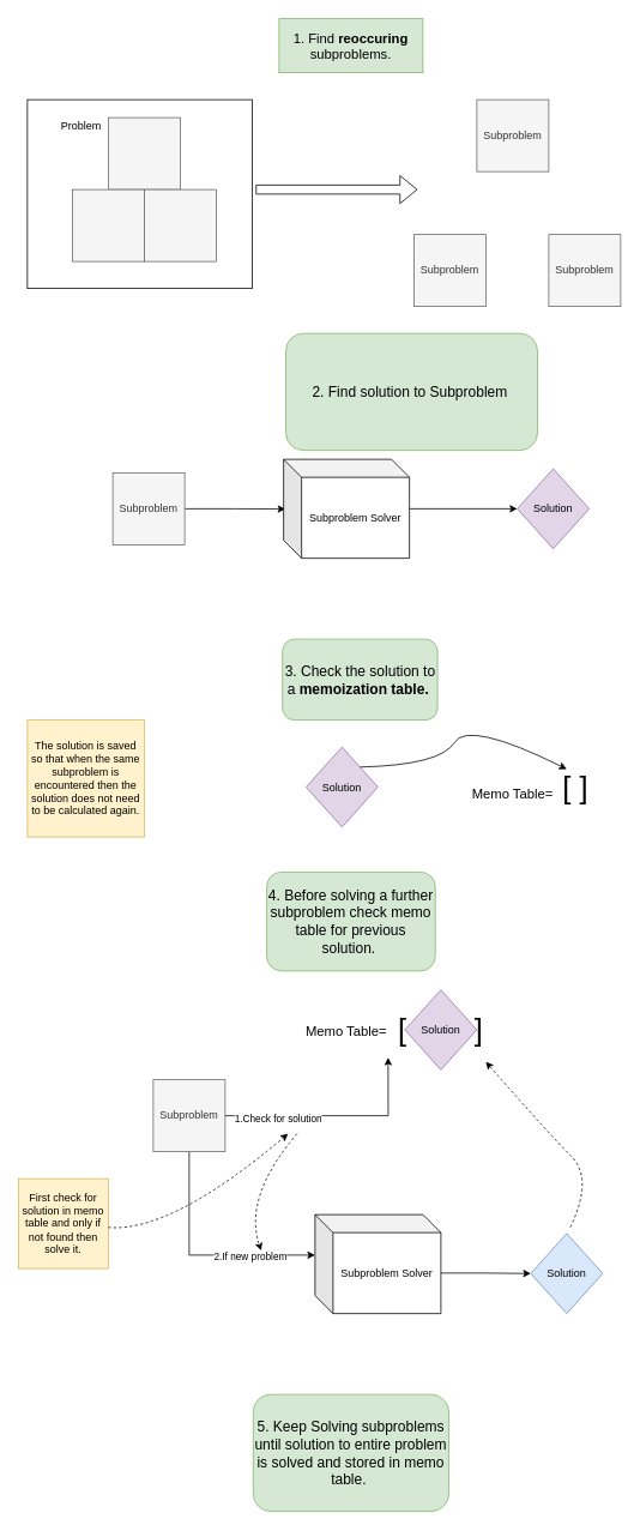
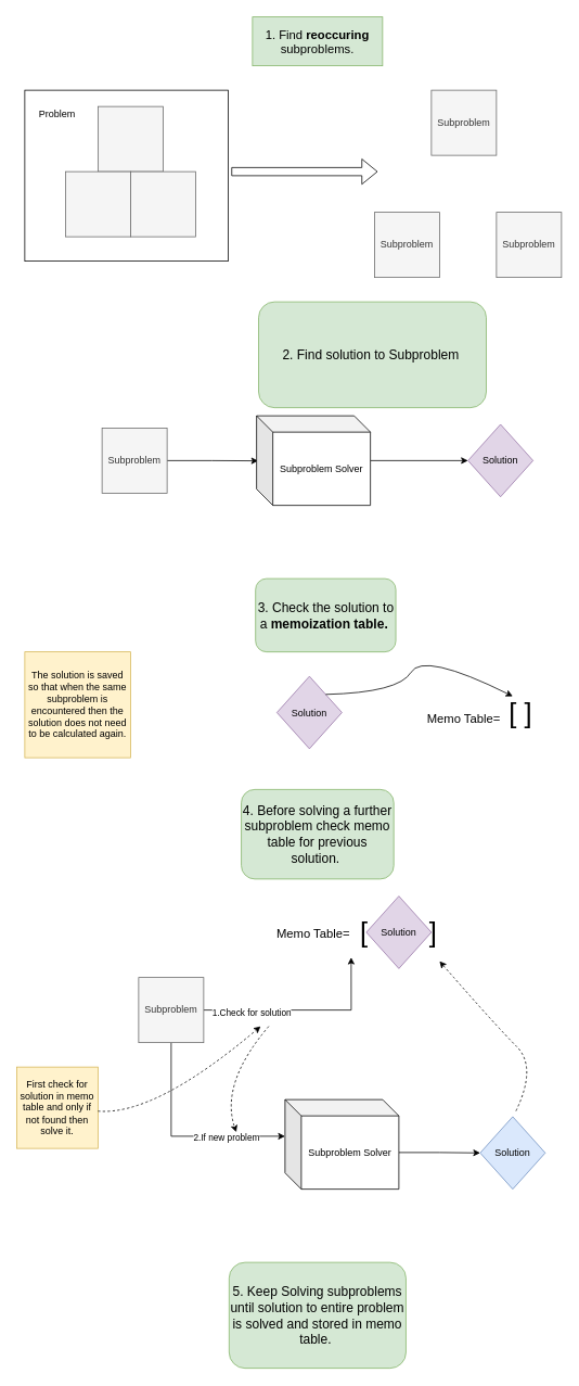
- <mxCell id="40" value="Problem" style="text;html=1;strokeColor=none;fillColor=none;align=center;verticalAlign=middle;whiteSpace=wrap;rounded=0;" vertex="1" parent="1"><mxGeometry x="70" y="130" width="40" height="20" as="geometry" /></mxCell>
+ <mxCell id="40" value="Problem" style="text;html=1;strokeColor=none;fillColor=none;align=center;verticalAlign=middle;whiteSpace=wrap;rounded=0;" vertex="1" parent="1"><mxGeometry x="50" y="130" width="40" height="20" as="geometry" /></mxCell>
